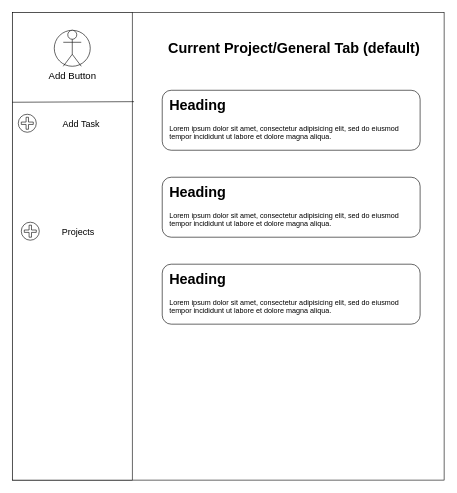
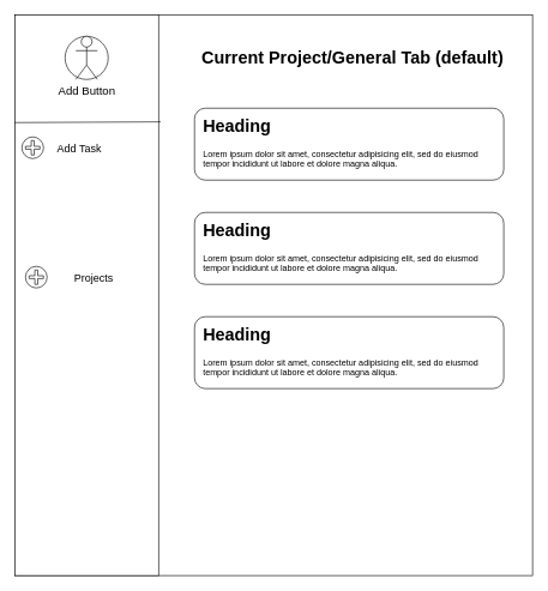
- <mxCell id="10" value="&lt;div style=&quot;font-size: 15px;&quot;&gt;Add Task&lt;/div&gt;" style="text;html=1;align=center;verticalAlign=middle;whiteSpace=wrap;rounded=0;" vertex="1" parent="1"><mxGeometry x="95" y="190" width="80" height="30" as="geometry" /></mxCell>
+ <mxCell id="10" value="&lt;div style=&quot;font-size: 15px;&quot;&gt;Add Task&lt;/div&gt;" style="text;html=1;align=center;verticalAlign=middle;whiteSpace=wrap;rounded=0;" vertex="1" parent="1"><mxGeometry x="70" y="190" width="80" height="30" as="geometry" /></mxCell>
